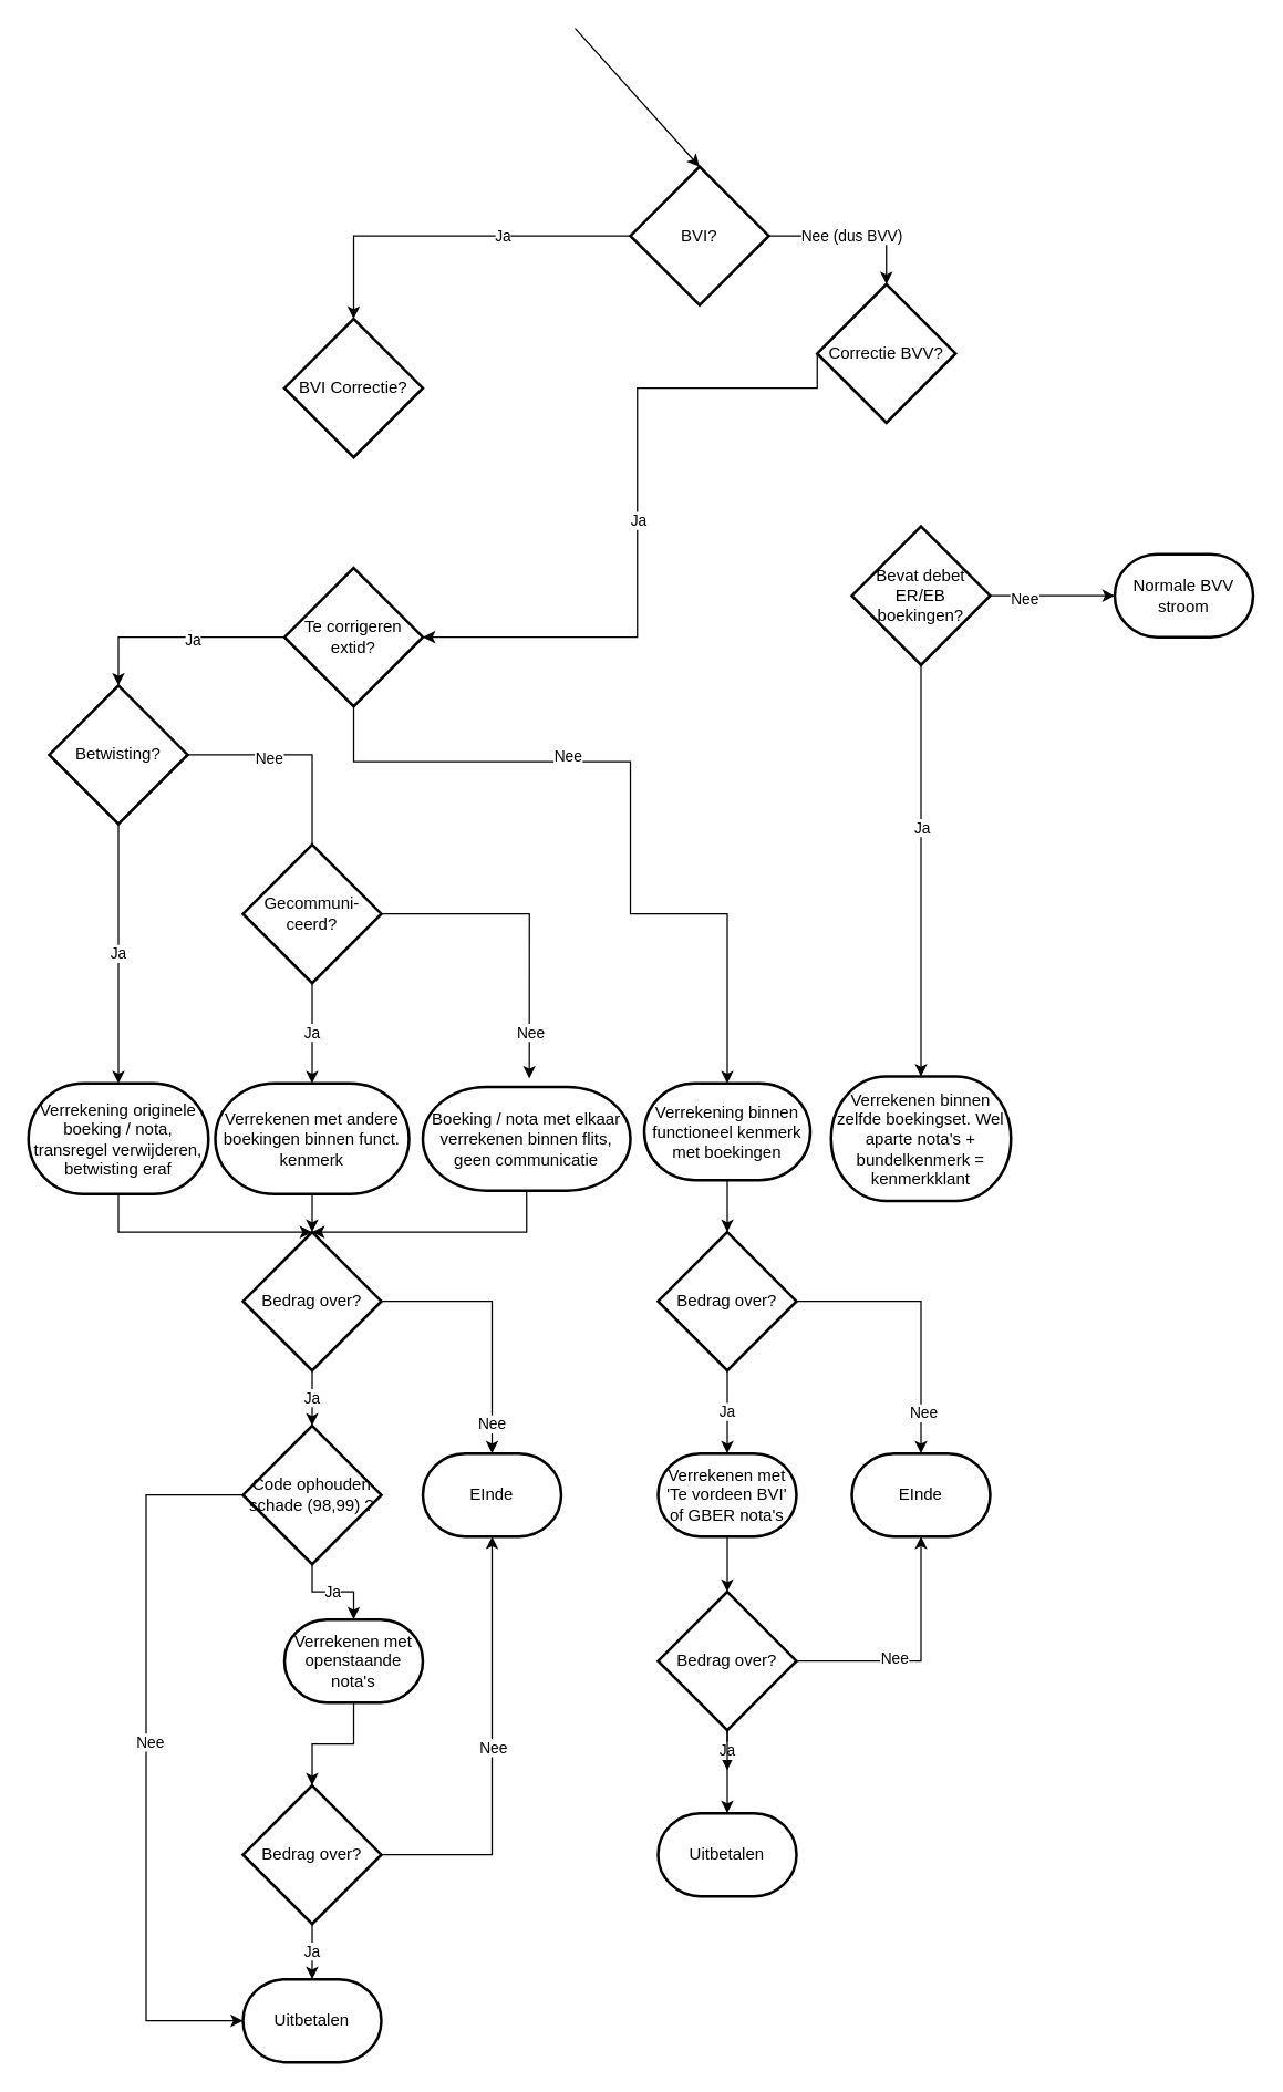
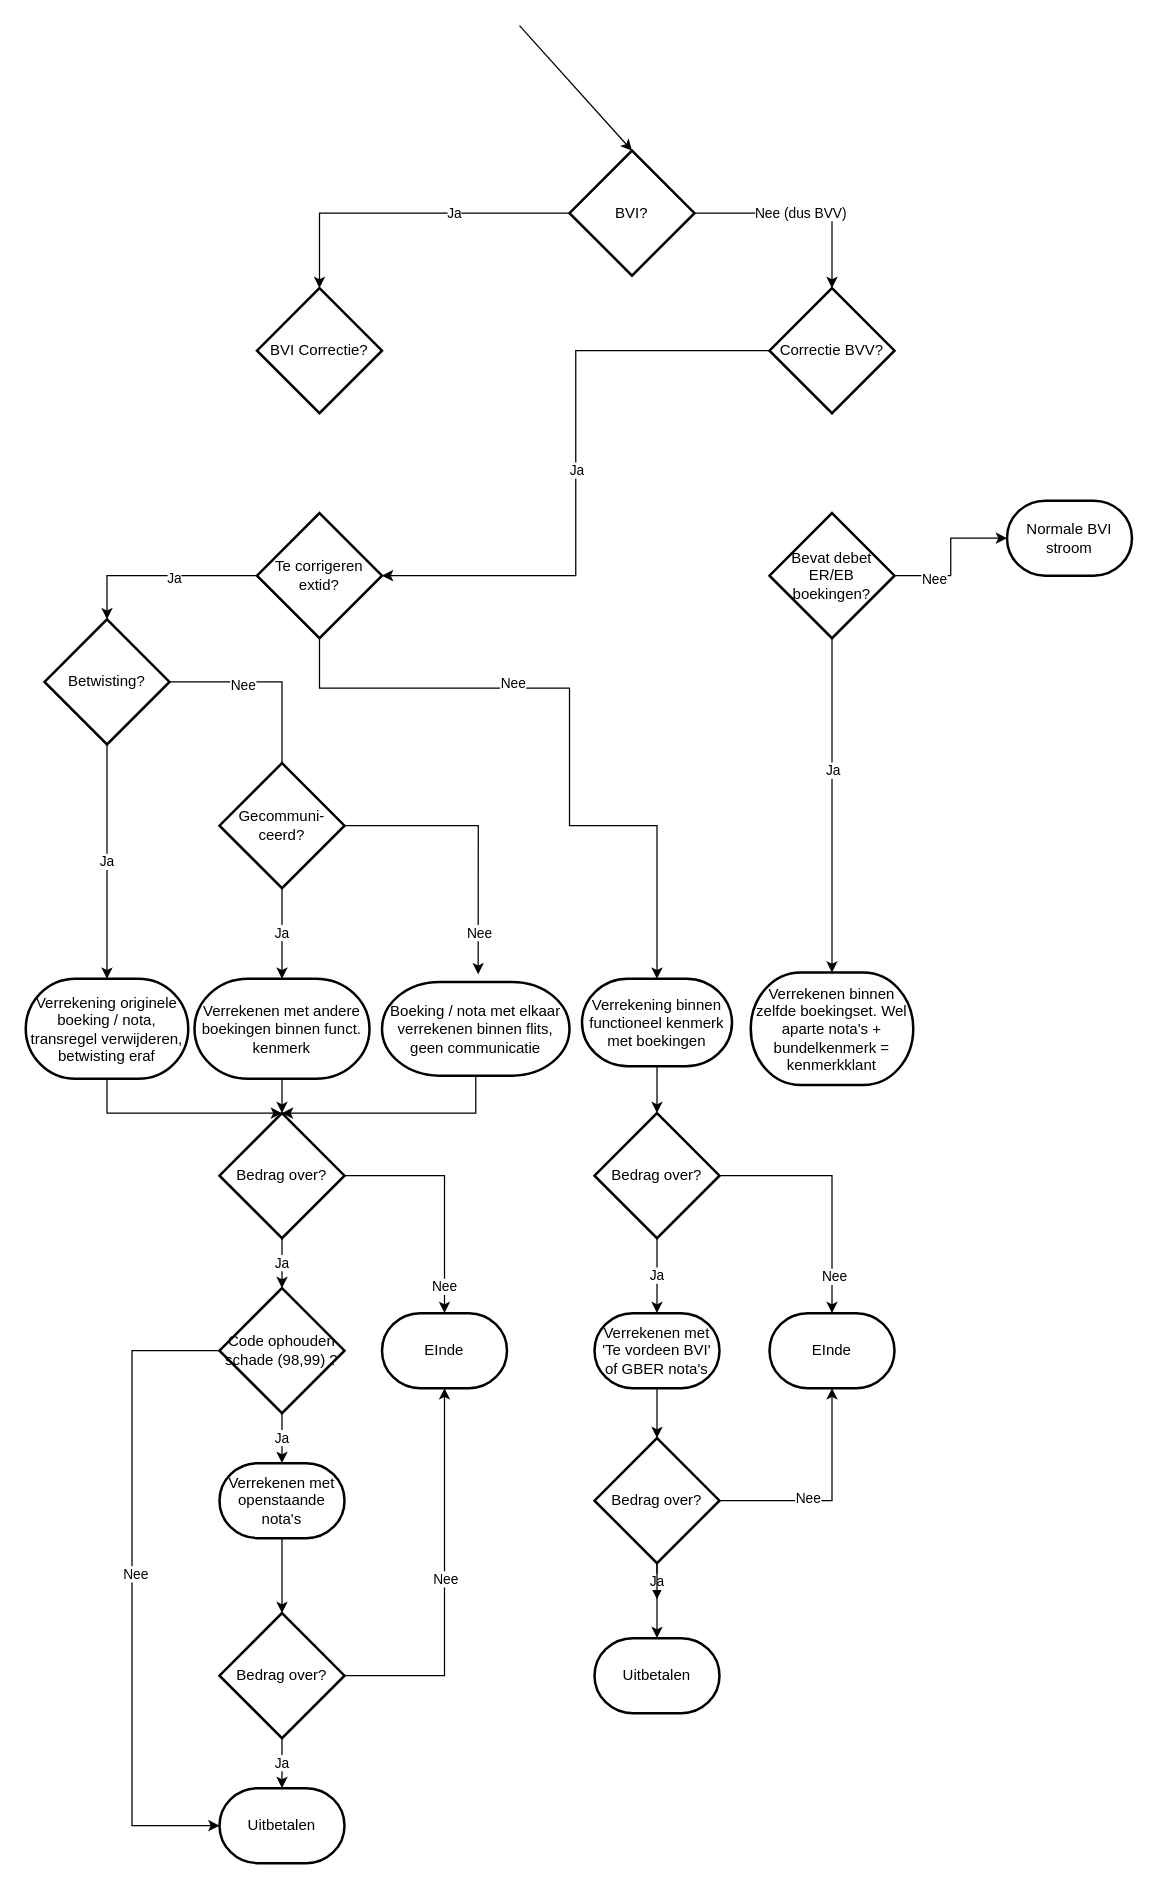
- <mxCell id="36" value="Correctie BVV?" style="strokeWidth=2;html=1;shape=mxgraph.flowchart.decision;whiteSpace=wrap;" vertex="1" parent="1"><mxGeometry x="590" y="205" width="100" height="100" as="geometry" /></mxCell>
+ <mxCell id="36" value="Correctie BVV?" style="strokeWidth=2;html=1;shape=mxgraph.flowchart.decision;whiteSpace=wrap;" vertex="1" parent="1"><mxGeometry x="615" y="230" width="100" height="100" as="geometry" /></mxCell>
- <mxCell id="41" value="Bevat debet ER/EB boekingen?" style="strokeWidth=2;html=1;shape=mxgraph.flowchart.decision;whiteSpace=wrap;" vertex="1" parent="1"><mxGeometry x="615" y="380" width="100" height="100" as="geometry" /></mxCell>
+ <mxCell id="41" value="Bevat debet ER/EB boekingen?" style="strokeWidth=2;html=1;shape=mxgraph.flowchart.decision;whiteSpace=wrap;" vertex="1" parent="1"><mxGeometry x="615" y="410" width="100" height="100" as="geometry" /></mxCell>
- <mxCell id="43" value="Normale BVV stroom" style="strokeWidth=2;html=1;shape=mxgraph.flowchart.terminator;whiteSpace=wrap;" vertex="1" parent="1"><mxGeometry x="805" y="400" width="100" height="60" as="geometry" /></mxCell>
+ <mxCell id="43" value="Normale BVI stroom" style="strokeWidth=2;html=1;shape=mxgraph.flowchart.terminator;whiteSpace=wrap;" vertex="1" parent="1"><mxGeometry x="805" y="400" width="100" height="60" as="geometry" /></mxCell>
- <mxCell id="61" value="Verrekenen met openstaande nota's" style="strokeWidth=2;html=1;shape=mxgraph.flowchart.terminator;whiteSpace=wrap;" vertex="1" parent="1"><mxGeometry x="205" y="1170" width="100" height="60" as="geometry" /></mxCell>
+ <mxCell id="61" value="Verrekenen met openstaande nota's" style="strokeWidth=2;html=1;shape=mxgraph.flowchart.terminator;whiteSpace=wrap;" vertex="1" parent="1"><mxGeometry x="175" y="1170" width="100" height="60" as="geometry" /></mxCell>
